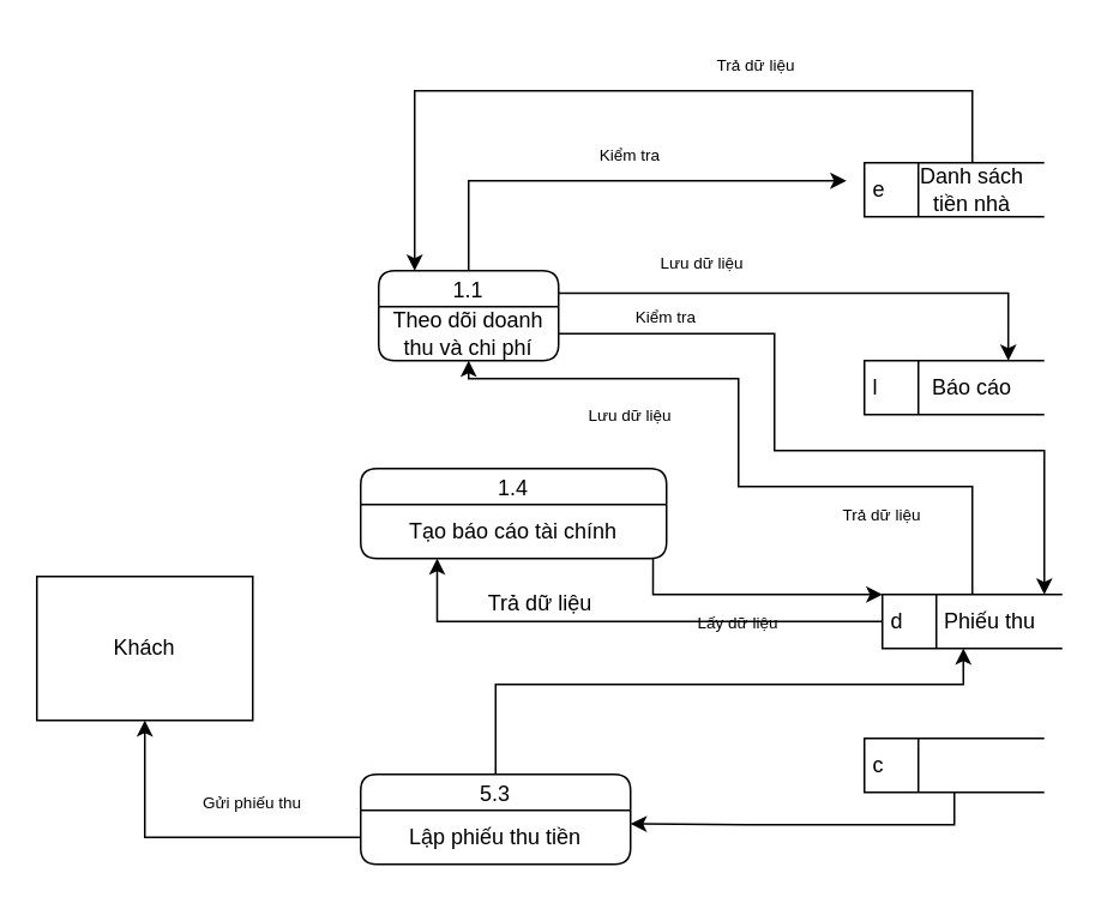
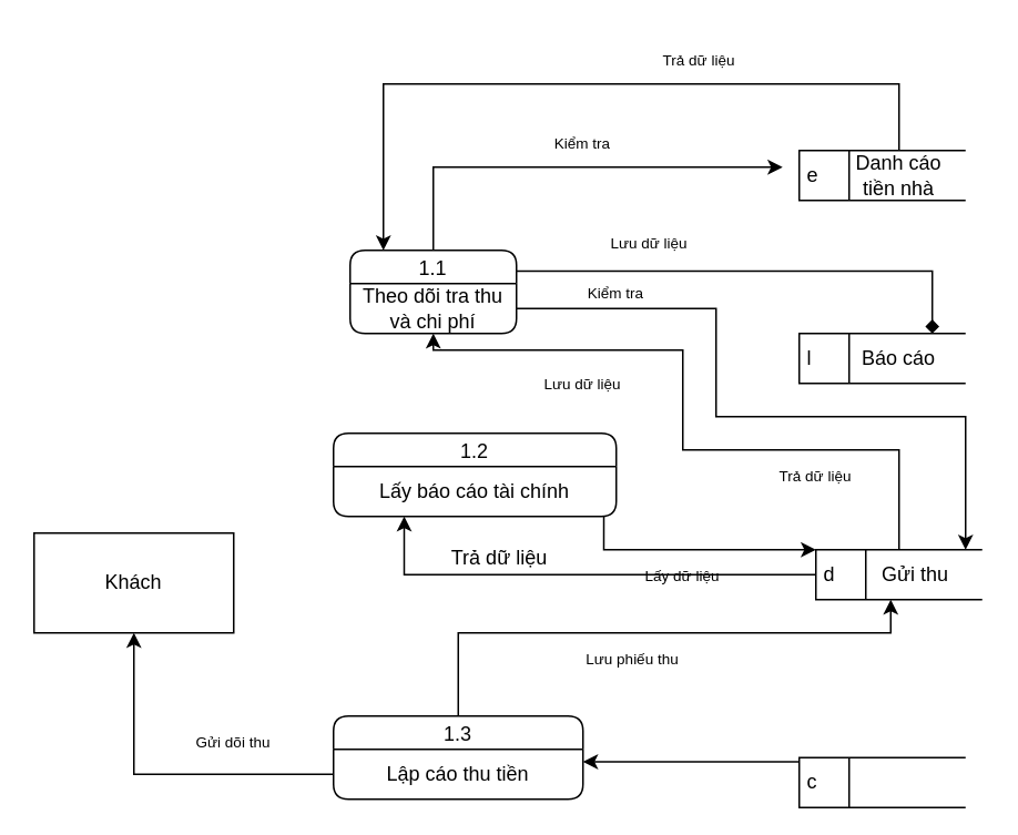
- <mxCell id="20" value="Danh sách tiền nhà" style="text;html=1;align=center;verticalAlign=middle;whiteSpace=wrap;rounded=0;" parent="1" vertex="1"><mxGeometry x="510" y="90" width="60" height="30" as="geometry" /></mxCell>
+ <mxCell id="20" value="Danh cáo tiền nhà" style="text;html=1;align=center;verticalAlign=middle;whiteSpace=wrap;rounded=0;" parent="1" vertex="1"><mxGeometry x="510" y="90" width="60" height="30" as="geometry" /></mxCell>
- <mxCell id="8" value="Theo dõi doanh thu và chi phí" style="text;html=1;align=center;verticalAlign=middle;whiteSpace=wrap;rounded=0;" parent="7" vertex="1"><mxGeometry y="20" width="100" height="30" as="geometry" /></mxCell>
+ <mxCell id="8" value="Theo dõi tra thu và chi phí" style="text;html=1;align=center;verticalAlign=middle;whiteSpace=wrap;rounded=0;" parent="7" vertex="1"><mxGeometry y="20" width="100" height="30" as="geometry" /></mxCell>
- <mxCell id="5" style="edgeStyle=orthogonalEdgeStyle;rounded=0;orthogonalLoop=1;jettySize=auto;html=1;exitX=1;exitY=0.25;exitDx=0;exitDy=0;entryX=0.833;entryY=0;entryDx=0;entryDy=0;entryPerimeter=0;" parent="1" source="7" target="28" edge="1"><mxGeometry relative="1" as="geometry"><mxPoint x="560" y="175" as="targetPoint" /><Array as="points"><mxPoint x="560" y="163" /></Array></mxGeometry></mxCell>
+ <mxCell id="5" style="edgeStyle=orthogonalEdgeStyle;rounded=0;orthogonalLoop=1;jettySize=auto;html=1;exitX=1;exitY=0.25;exitDx=0;exitDy=0;entryX=0.833;entryY=0;entryDx=0;entryDy=0;entryPerimeter=0;endArrow=diamond;" parent="1" source="7" target="28" edge="1"><mxGeometry relative="1" as="geometry"><mxPoint x="560" y="175" as="targetPoint" /><Array as="points"><mxPoint x="560" y="163" /></Array></mxGeometry></mxCell>
- <mxCell id="3" value="1.4" style="swimlane;fontStyle=0;childLayout=stackLayout;horizontal=1;startSize=20;fillColor=#ffffff;horizontalStack=0;resizeParent=1;resizeParentMax=0;resizeLast=0;collapsible=0;marginBottom=0;swimlaneFillColor=#ffffff;rounded=1;" parent="1" vertex="1"><mxGeometry x="200" y="260" width="170" height="50" as="geometry" /></mxCell>
+ <mxCell id="3" value="1.2" style="swimlane;fontStyle=0;childLayout=stackLayout;horizontal=1;startSize=20;fillColor=#ffffff;horizontalStack=0;resizeParent=1;resizeParentMax=0;resizeLast=0;collapsible=0;marginBottom=0;swimlaneFillColor=#ffffff;rounded=1;" parent="1" vertex="1"><mxGeometry x="200" y="260" width="170" height="50" as="geometry" /></mxCell>
- <mxCell id="4" value="Tạo báo cáo tài chính" style="text;html=1;align=center;verticalAlign=middle;whiteSpace=wrap;rounded=0;" parent="3" vertex="1"><mxGeometry y="20" width="170" height="30" as="geometry" /></mxCell>
+ <mxCell id="4" value="Lấy báo cáo tài chính" style="text;html=1;align=center;verticalAlign=middle;whiteSpace=wrap;rounded=0;" parent="3" vertex="1"><mxGeometry y="20" width="170" height="30" as="geometry" /></mxCell>
- <mxCell id="18" value="Phiếu thu" style="text;html=1;align=center;verticalAlign=middle;whiteSpace=wrap;rounded=0;" parent="1" vertex="1"><mxGeometry x="520" y="330" width="60" height="30" as="geometry" /></mxCell>
+ <mxCell id="18" value="Gửi thu" style="text;html=1;align=center;verticalAlign=middle;whiteSpace=wrap;rounded=0;" parent="1" vertex="1"><mxGeometry x="520" y="330" width="60" height="30" as="geometry" /></mxCell>
- <mxCell id="2" value="Khách" style="rounded=0;whiteSpace=wrap;html=1;" parent="1" vertex="1"><mxGeometry x="20" y="320" width="120" height="80" as="geometry" /></mxCell>
+ <mxCell id="2" value="Khách" style="rounded=0;whiteSpace=wrap;html=1;" parent="1" vertex="1"><mxGeometry x="20" y="320" width="120" height="60" as="geometry" /></mxCell>
+ <mxCell id="22" value="&lt;font style=&quot;font-size: 9px;&quot;&gt;Lưu phiếu thu&lt;/font&gt;" style="text;html=1;align=center;verticalAlign=middle;whiteSpace=wrap;rounded=0;" parent="1" vertex="1"><mxGeometry x="340" y="380" width="80" height="30" as="geometry" /></mxCell>
- <mxCell id="17" value="c" style="html=1;dashed=0;whiteSpace=wrap;shape=mxgraph.dfd.dataStoreID;align=left;spacingLeft=3;points=[[0,0],[0.5,0],[1,0],[0,0.5],[1,0.5],[0,1],[0.5,1],[1,1]];" parent="1" vertex="1"><mxGeometry x="480" y="410" width="100" height="30" as="geometry" /></mxCell>
+ <mxCell id="17" value="c" style="html=1;dashed=0;whiteSpace=wrap;shape=mxgraph.dfd.dataStoreID;align=left;spacingLeft=3;points=[[0,0],[0.5,0],[1,0],[0,0.5],[1,0.5],[0,1],[0.5,1],[1,1]];" parent="1" vertex="1"><mxGeometry x="480" y="455" width="100" height="30" as="geometry" /></mxCell>
- <mxCell id="10" value="5.3" style="swimlane;fontStyle=0;childLayout=stackLayout;horizontal=1;startSize=20;fillColor=#ffffff;horizontalStack=0;resizeParent=1;resizeParentMax=0;resizeLast=0;collapsible=0;marginBottom=0;swimlaneFillColor=#ffffff;rounded=1;" parent="1" vertex="1"><mxGeometry x="200" y="430" width="150" height="50" as="geometry" /></mxCell>
+ <mxCell id="10" value="1.3" style="swimlane;fontStyle=0;childLayout=stackLayout;horizontal=1;startSize=20;fillColor=#ffffff;horizontalStack=0;resizeParent=1;resizeParentMax=0;resizeLast=0;collapsible=0;marginBottom=0;swimlaneFillColor=#ffffff;rounded=1;" parent="1" vertex="1"><mxGeometry x="200" y="430" width="150" height="50" as="geometry" /></mxCell>
- <mxCell id="21" value="&lt;font style=&quot;font-size: 9px;&quot;&gt;Gửi phiếu thu&lt;/font&gt;" style="text;html=1;align=center;verticalAlign=middle;whiteSpace=wrap;rounded=0;" parent="1" vertex="1"><mxGeometry x="100" y="430" width="80" height="30" as="geometry" /></mxCell>
+ <mxCell id="21" value="&lt;font style=&quot;font-size: 9px;&quot;&gt;Gửi dõi thu&lt;/font&gt;" style="text;html=1;align=center;verticalAlign=middle;whiteSpace=wrap;rounded=0;" parent="1" vertex="1"><mxGeometry x="100" y="430" width="80" height="30" as="geometry" /></mxCell>
- <mxCell id="11" value="Lập phiếu thu tiền" style="text;html=1;align=center;verticalAlign=middle;whiteSpace=wrap;rounded=0;" parent="10" vertex="1"><mxGeometry y="20" width="150" height="30" as="geometry" /></mxCell>
+ <mxCell id="11" value="Lập cáo thu tiền" style="text;html=1;align=center;verticalAlign=middle;whiteSpace=wrap;rounded=0;" parent="10" vertex="1"><mxGeometry y="20" width="150" height="30" as="geometry" /></mxCell>
